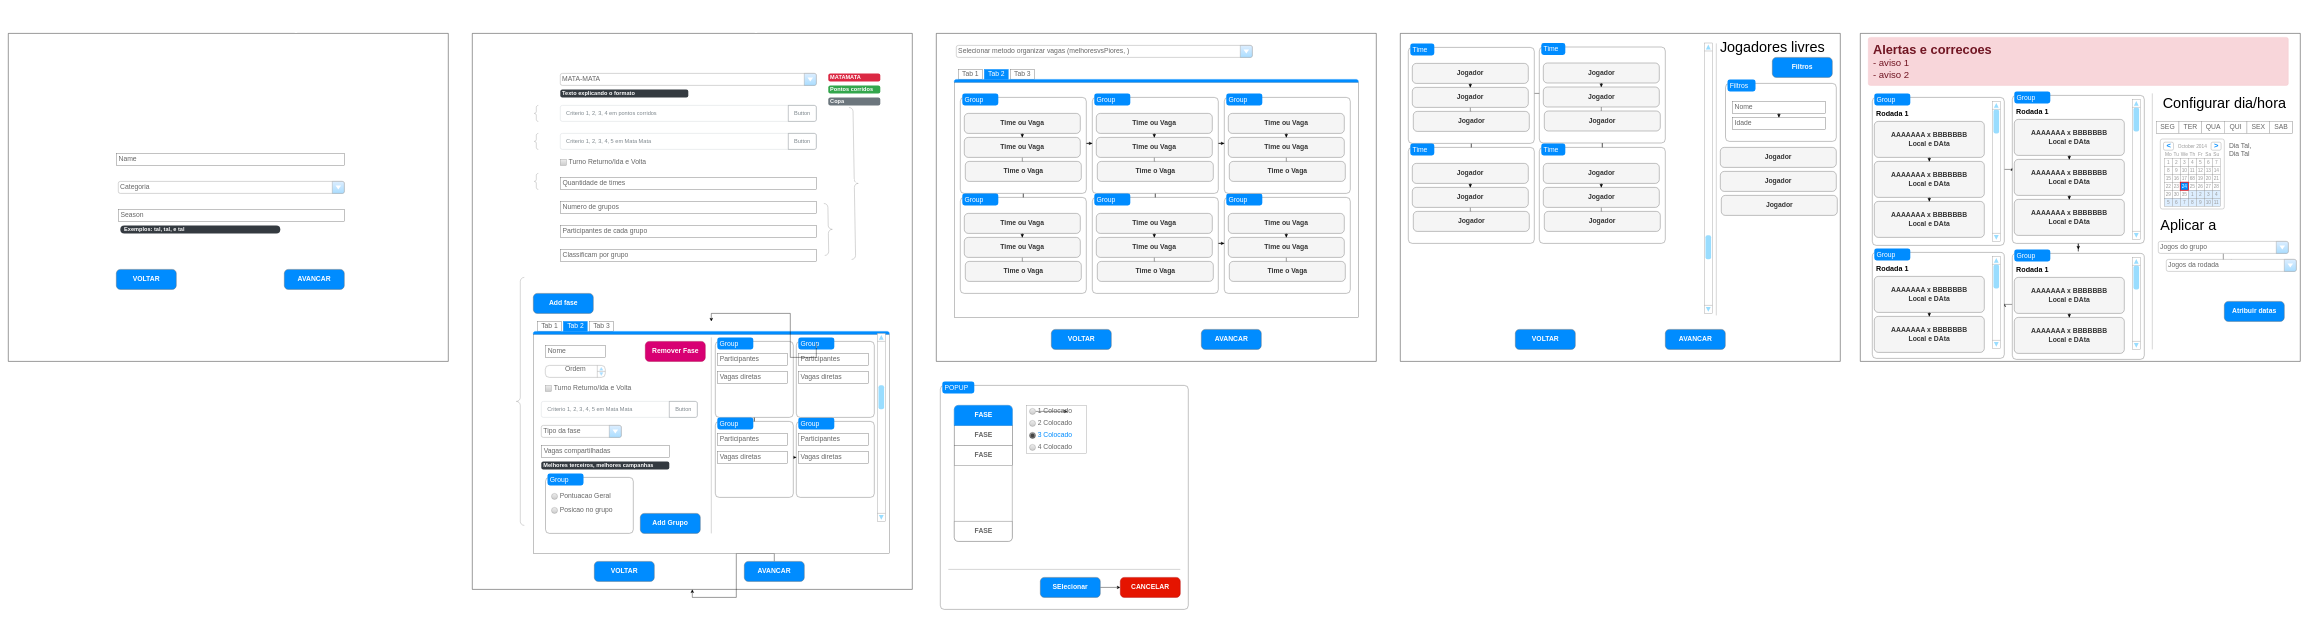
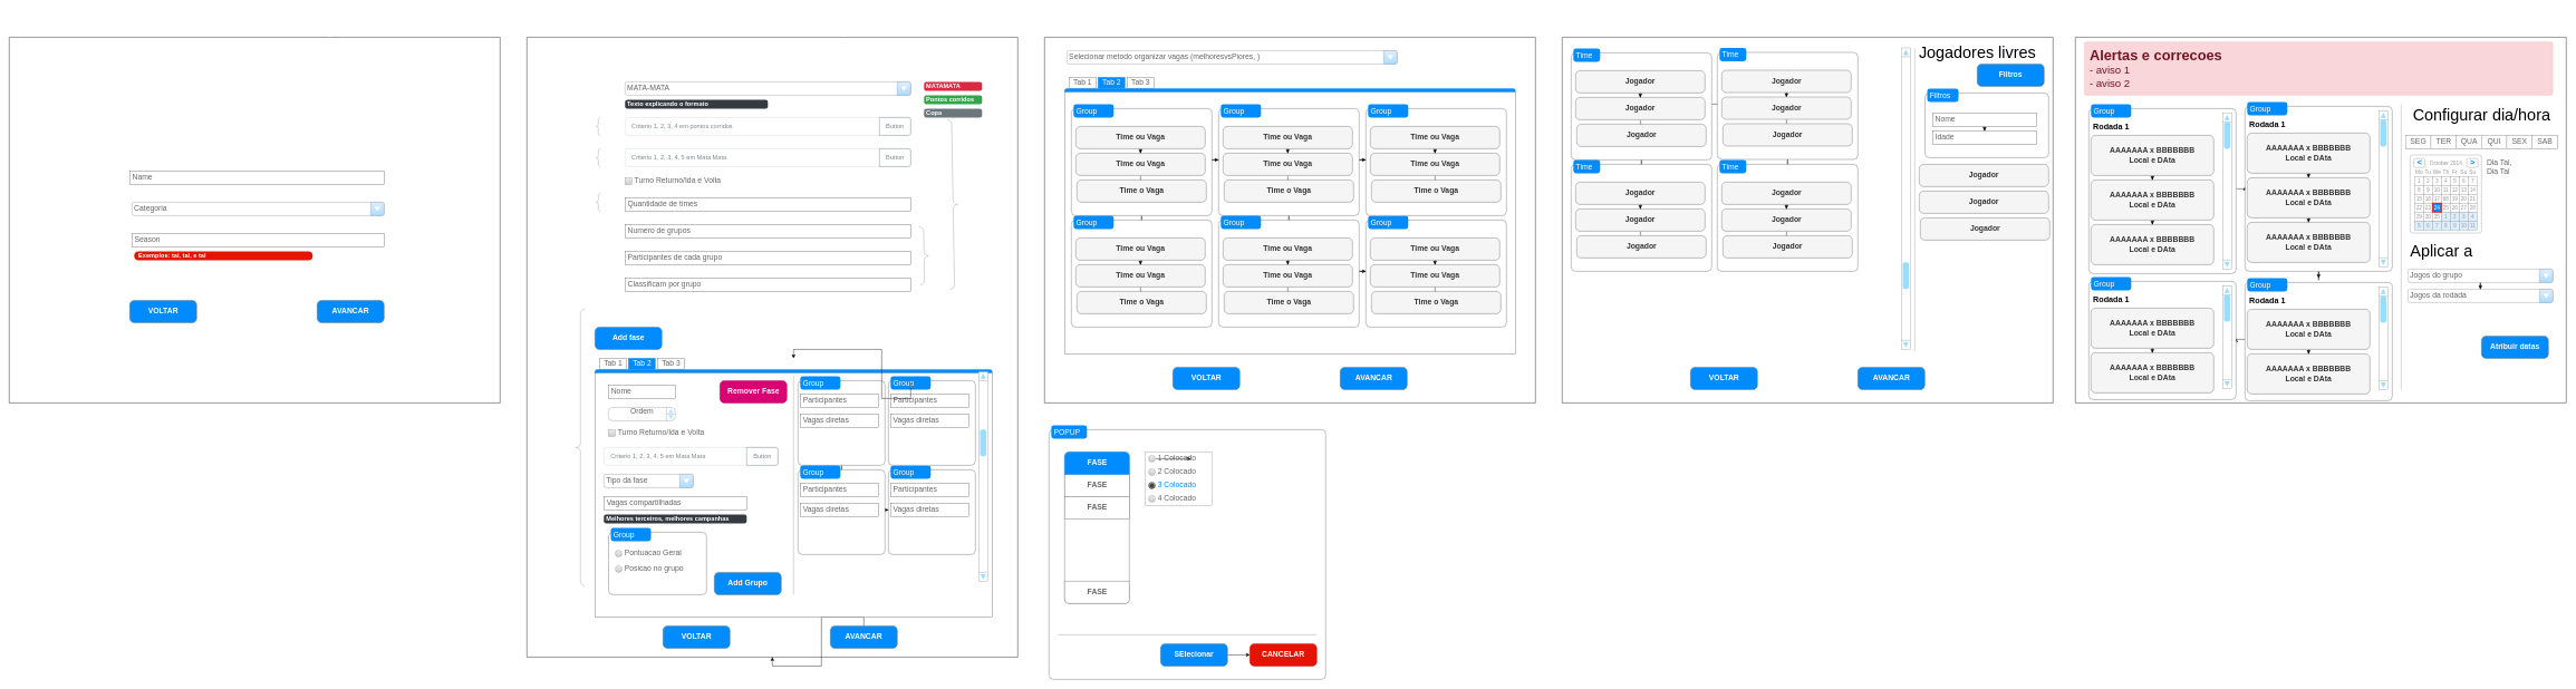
- <mxCell id="9" value="Exemplos: tal, tal, e tal" style="rounded=1;whiteSpace=wrap;html=1;arcSize=50;strokeColor=none;strokeWidth=1;fillColor=#343A40;fontColor=#ffffff;whiteSpace=wrap;align=left;verticalAlign=middle;spacingLeft=0;fontStyle=1;fontSize=14;spacing=10;" parent="1" vertex="1"><mxGeometry x="300" y="560" width="400" height="20" as="geometry" /></mxCell>
+ <mxCell id="9" value="Exemplos: tal, tal, e tal" style="rounded=1;whiteSpace=wrap;html=1;arcSize=50;strokeColor=none;strokeWidth=1;fillColor=#e51400;fontColor=#ffffff;whiteSpace=wrap;align=left;verticalAlign=middle;spacingLeft=0;fontStyle=1;fontSize=14;spacing=10;" parent="1" vertex="1"><mxGeometry x="300" y="560" width="400" height="20" as="geometry" /></mxCell>
- <mxCell id="287" value="Jogos da rodada" style="strokeWidth=1;shadow=0;dashed=0;align=center;html=1;shape=mxgraph.mockup.forms.comboBox;strokeColor=#999999;fillColor=#ddeeff;align=left;fillColor2=#aaddff;mainText=;fontColor=#666666;fontSize=17;spacingLeft=3;" vertex="1" parent="1"><mxGeometry x="5415" y="645" width="325" height="30" as="geometry" /></mxCell>
+ <mxCell id="287" value="Jogos da rodada" style="strokeWidth=1;shadow=0;dashed=0;align=center;html=1;shape=mxgraph.mockup.forms.comboBox;strokeColor=#999999;fillColor=#ddeeff;align=left;fillColor2=#aaddff;mainText=;fontColor=#666666;fontSize=17;spacingLeft=3;" vertex="1" parent="1"><mxGeometry x="5395" y="645" width="325" height="30" as="geometry" /></mxCell>
